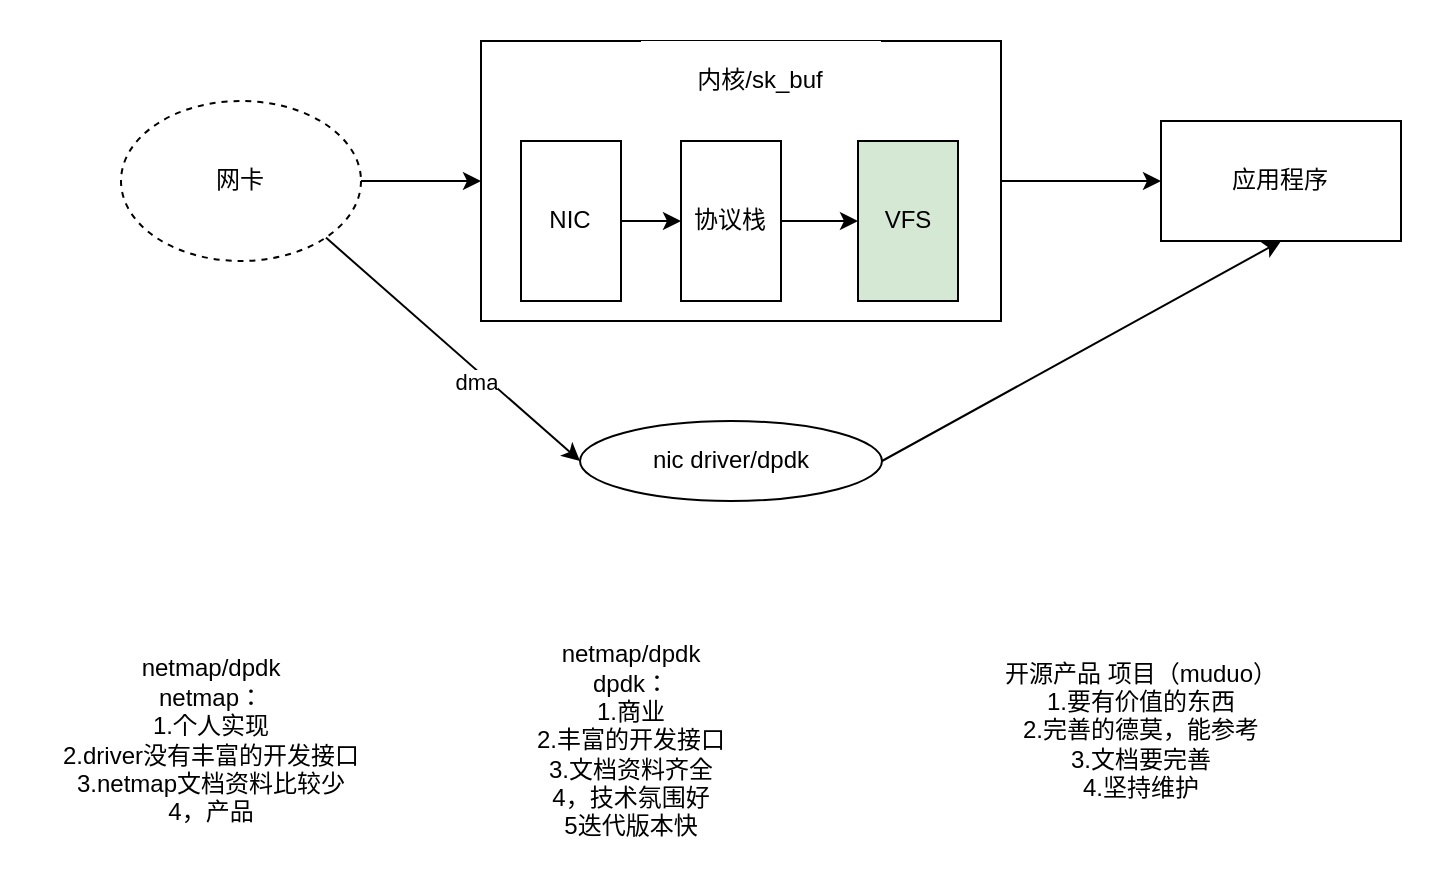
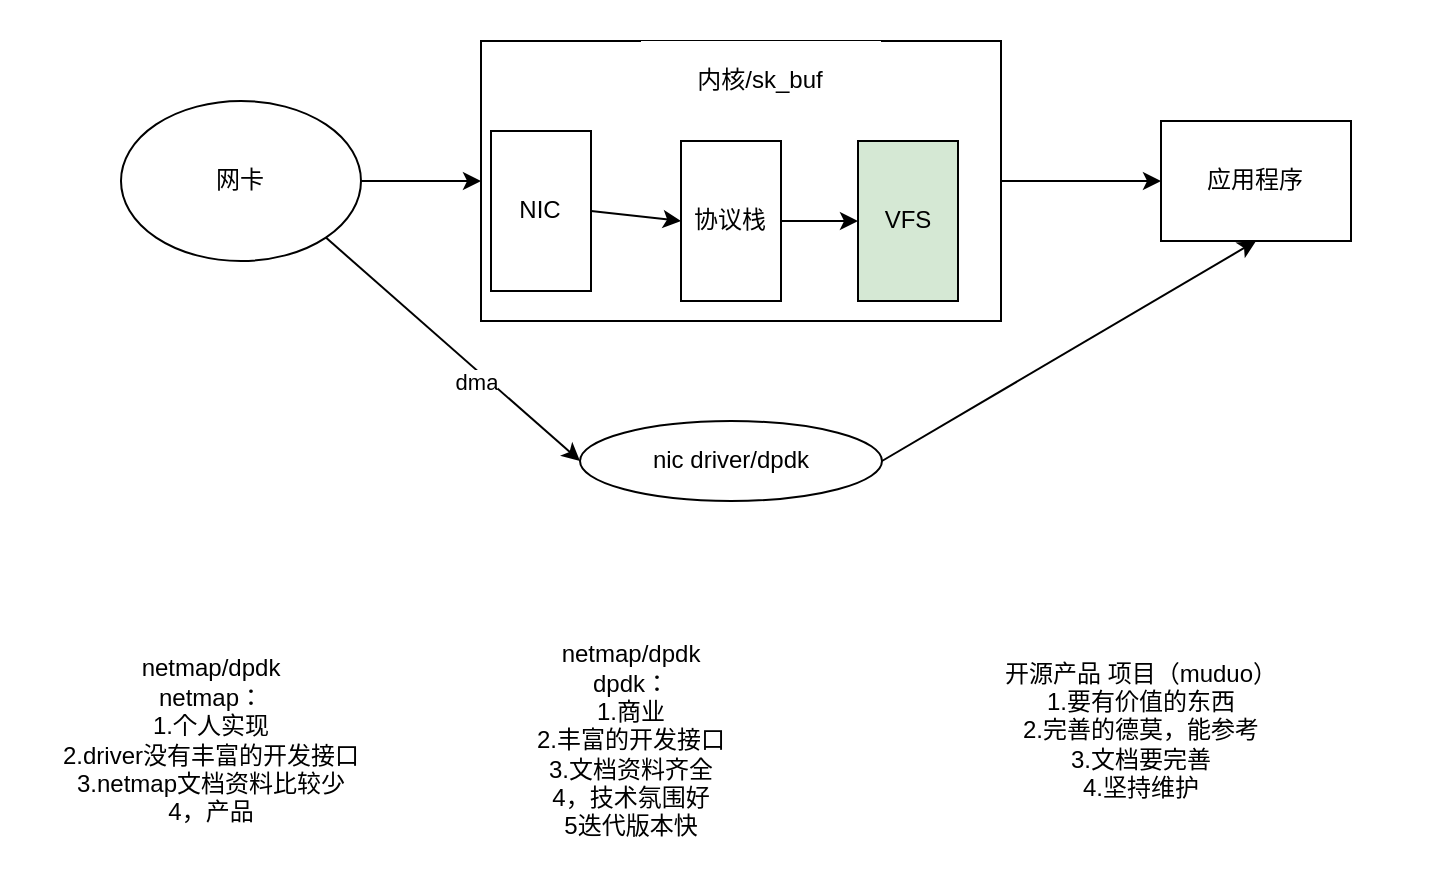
- <mxCell id="5" value="网卡" style="ellipse;whiteSpace=wrap;html=1;dashed=1;" vertex="1" parent="1"><mxGeometry x="60" y="50" width="120" height="80" as="geometry" /></mxCell>
+ <mxCell id="5" value="网卡" style="ellipse;whiteSpace=wrap;html=1;" vertex="1" parent="1"><mxGeometry x="60" y="50" width="120" height="80" as="geometry" /></mxCell>
- <mxCell id="14" value="应用程序" style="rounded=0;whiteSpace=wrap;html=1;" vertex="1" parent="1"><mxGeometry x="580" y="60" width="120" height="60" as="geometry" /></mxCell>
+ <mxCell id="14" value="应用程序" style="rounded=0;whiteSpace=wrap;html=1;" vertex="1" parent="1"><mxGeometry x="580" y="60" width="95" height="60" as="geometry" /></mxCell>
- <mxCell id="9" value="NIC" style="rounded=0;whiteSpace=wrap;html=1;" vertex="1" parent="1"><mxGeometry x="260" y="70" width="50" height="80" as="geometry" /></mxCell>
+ <mxCell id="9" value="NIC" style="rounded=0;whiteSpace=wrap;html=1;" vertex="1" parent="1"><mxGeometry x="245" y="65" width="50" height="80" as="geometry" /></mxCell>
